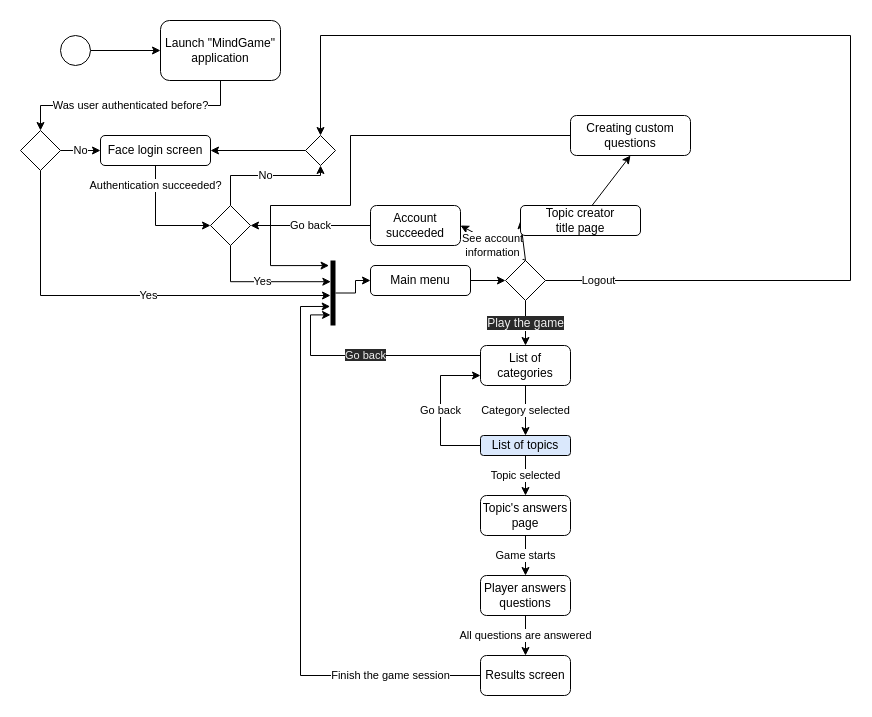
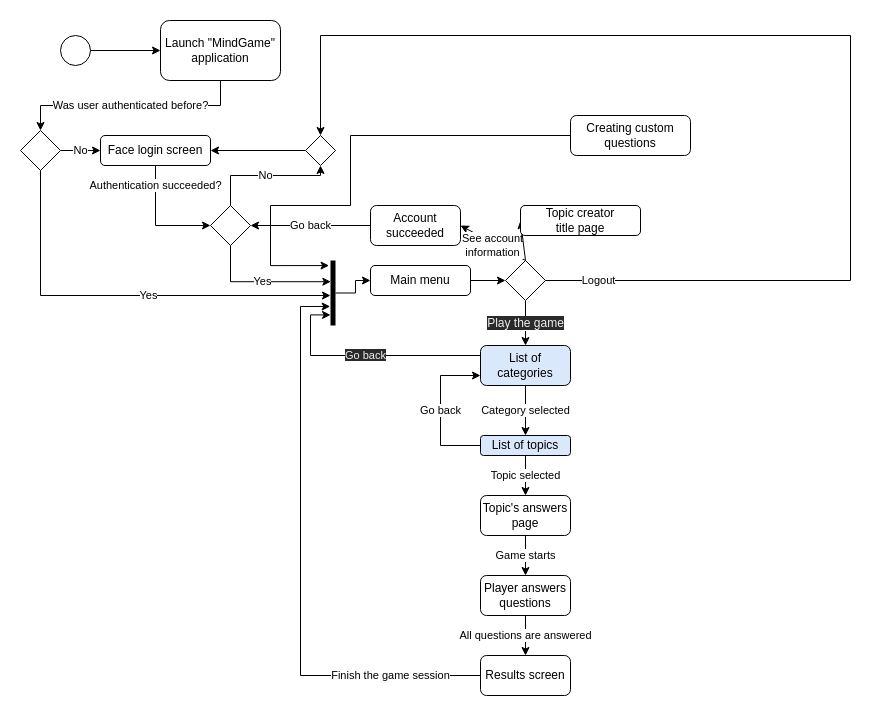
- <mxCell id="41" style="edgeStyle=none;rounded=0;orthogonalLoop=1;jettySize=auto;html=1;entryX=0.5;entryY=1;entryDx=0;entryDy=0;" edge="1" parent="1" source="42" target="44"><mxGeometry relative="1" as="geometry" /></mxCell>
- <mxCell id="27" value="List of categories" style="rounded=1;whiteSpace=wrap;html=1;" vertex="1" parent="1"><mxGeometry x="480" y="345" width="90" height="40" as="geometry" /></mxCell>
+ <mxCell id="27" value="List of categories" style="rounded=1;whiteSpace=wrap;html=1;fillColor=#dae8fc;" vertex="1" parent="1"><mxGeometry x="480" y="345" width="90" height="40" as="geometry" /></mxCell>
